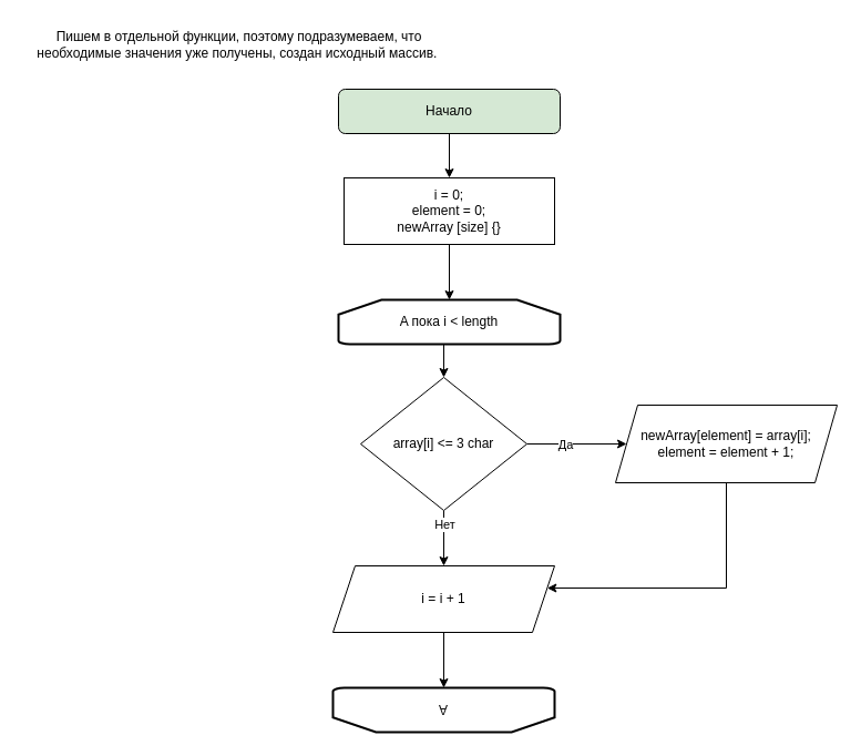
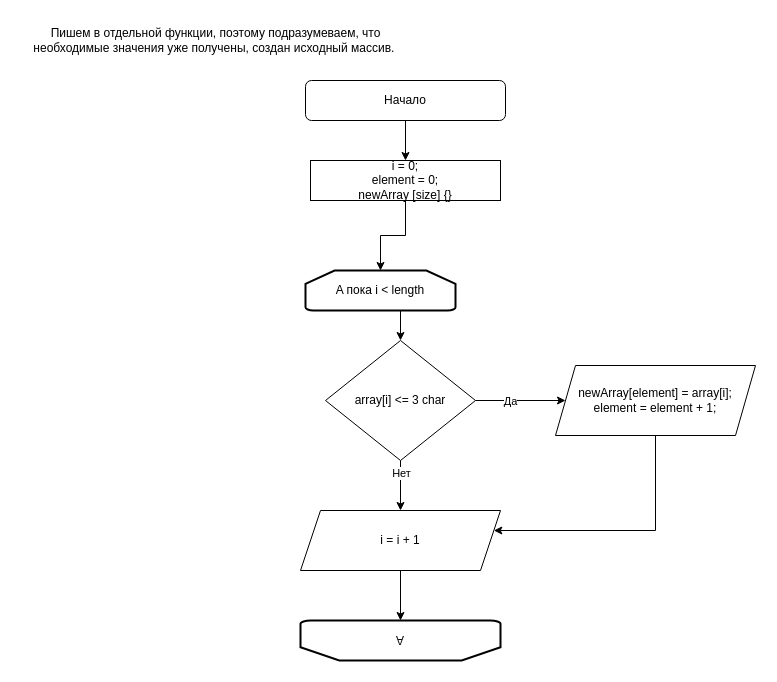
- <mxCell id="3" value="Начало" style="rounded=1;whiteSpace=wrap;html=1;fillColor=#d5e8d4;" vertex="1" parent="1"><mxGeometry x="305" y="80" width="200" height="40" as="geometry" /></mxCell>
+ <mxCell id="3" value="Начало" style="rounded=1;whiteSpace=wrap;html=1;" vertex="1" parent="1"><mxGeometry x="305" y="80" width="200" height="40" as="geometry" /></mxCell>
- <mxCell id="15" value="i = 0;&lt;br style=&quot;border-color: var(--border-color);&quot;&gt;element = 0;&lt;br style=&quot;border-color: var(--border-color);&quot;&gt;newArray [size] {}" style="rounded=0;whiteSpace=wrap;html=1;" vertex="1" parent="1"><mxGeometry x="310" y="160" width="190" height="60" as="geometry" /></mxCell>
+ <mxCell id="15" value="i = 0;&lt;br style=&quot;border-color: var(--border-color);&quot;&gt;element = 0;&lt;br style=&quot;border-color: var(--border-color);&quot;&gt;newArray [size] {}" style="rounded=0;whiteSpace=wrap;html=1;" vertex="1" parent="1"><mxGeometry x="310" y="160" width="190" height="40" as="geometry" /></mxCell>
- <mxCell id="5" value="A пока i &amp;lt; length" style="strokeWidth=2;html=1;shape=mxgraph.flowchart.loop_limit;whiteSpace=wrap;" vertex="1" parent="1"><mxGeometry x="305" y="270" width="200" height="40" as="geometry" /></mxCell>
+ <mxCell id="5" value="A пока i &amp;lt; length" style="strokeWidth=2;html=1;shape=mxgraph.flowchart.loop_limit;whiteSpace=wrap;" vertex="1" parent="1"><mxGeometry x="305" y="270" width="150" height="40" as="geometry" /></mxCell>
